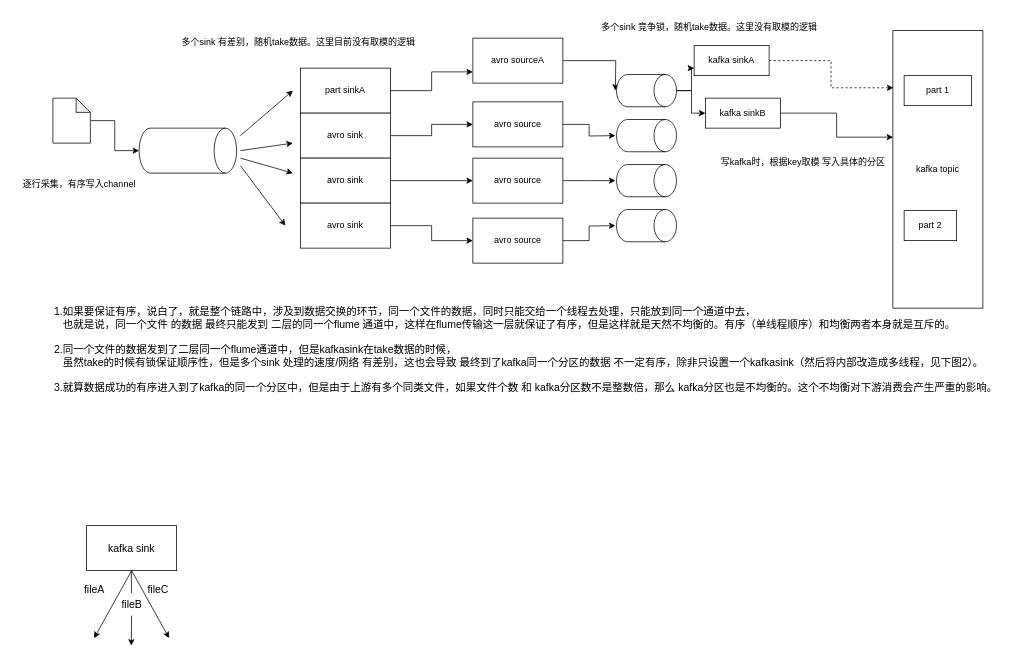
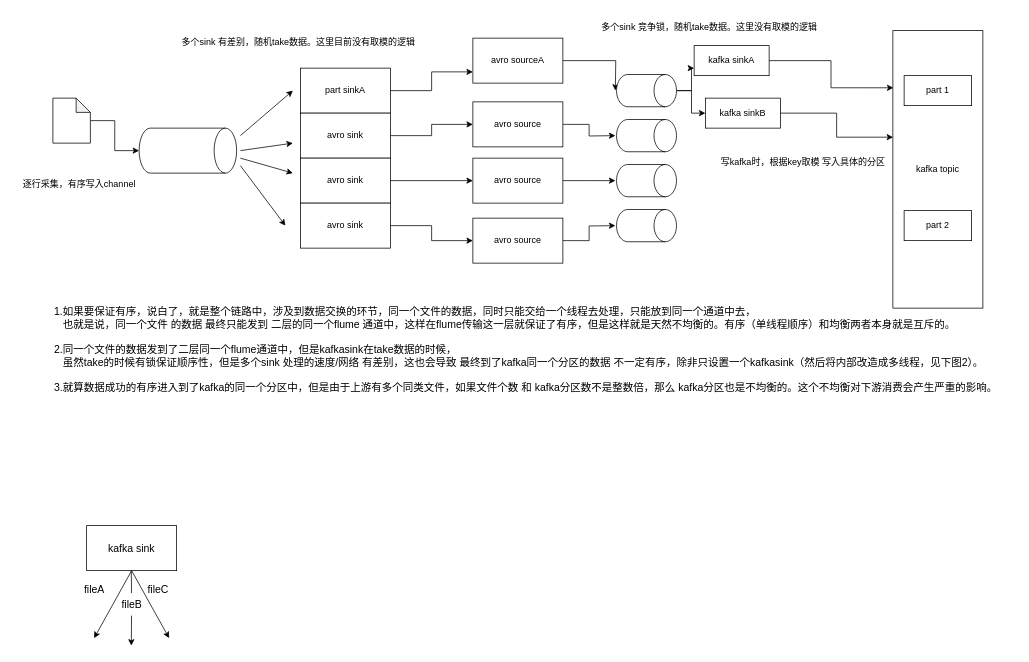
- <mxCell id="31" style="edgeStyle=orthogonalEdgeStyle;rounded=0;orthogonalLoop=1;jettySize=auto;html=1;entryX=0.006;entryY=0.206;entryDx=0;entryDy=0;entryPerimeter=0;dashed=1;" parent="1" source="32" target="33" edge="1"><mxGeometry relative="1" as="geometry" /></mxCell>
+ <mxCell id="31" style="edgeStyle=orthogonalEdgeStyle;rounded=0;orthogonalLoop=1;jettySize=auto;html=1;entryX=0.006;entryY=0.206;entryDx=0;entryDy=0;entryPerimeter=0;" parent="1" source="32" target="33" edge="1"><mxGeometry relative="1" as="geometry" /></mxCell>
- <mxCell id="41" value="part 2" style="rounded=0;whiteSpace=wrap;html=1;" parent="1" vertex="1"><mxGeometry x="1205" y="280" width="70" height="40" as="geometry" /></mxCell>
+ <mxCell id="41" value="part 2" style="rounded=0;whiteSpace=wrap;html=1;" parent="1" vertex="1"><mxGeometry x="1205" y="280" width="90" height="40" as="geometry" /></mxCell>
